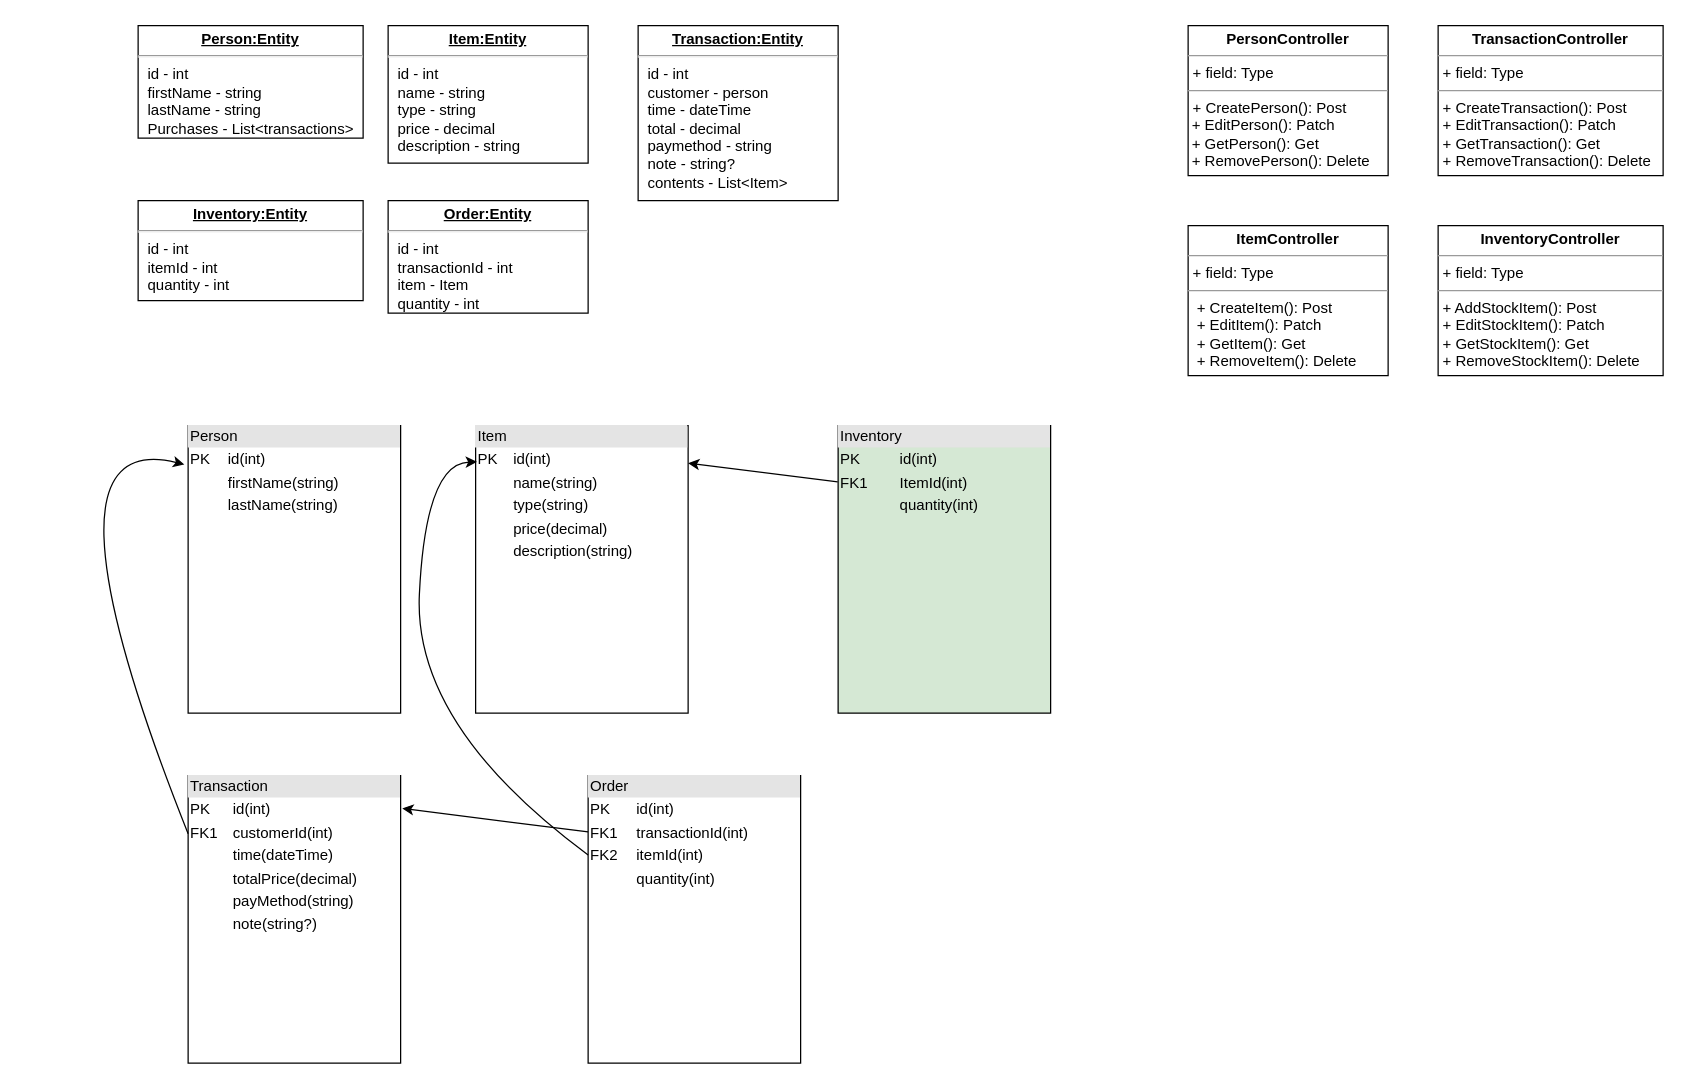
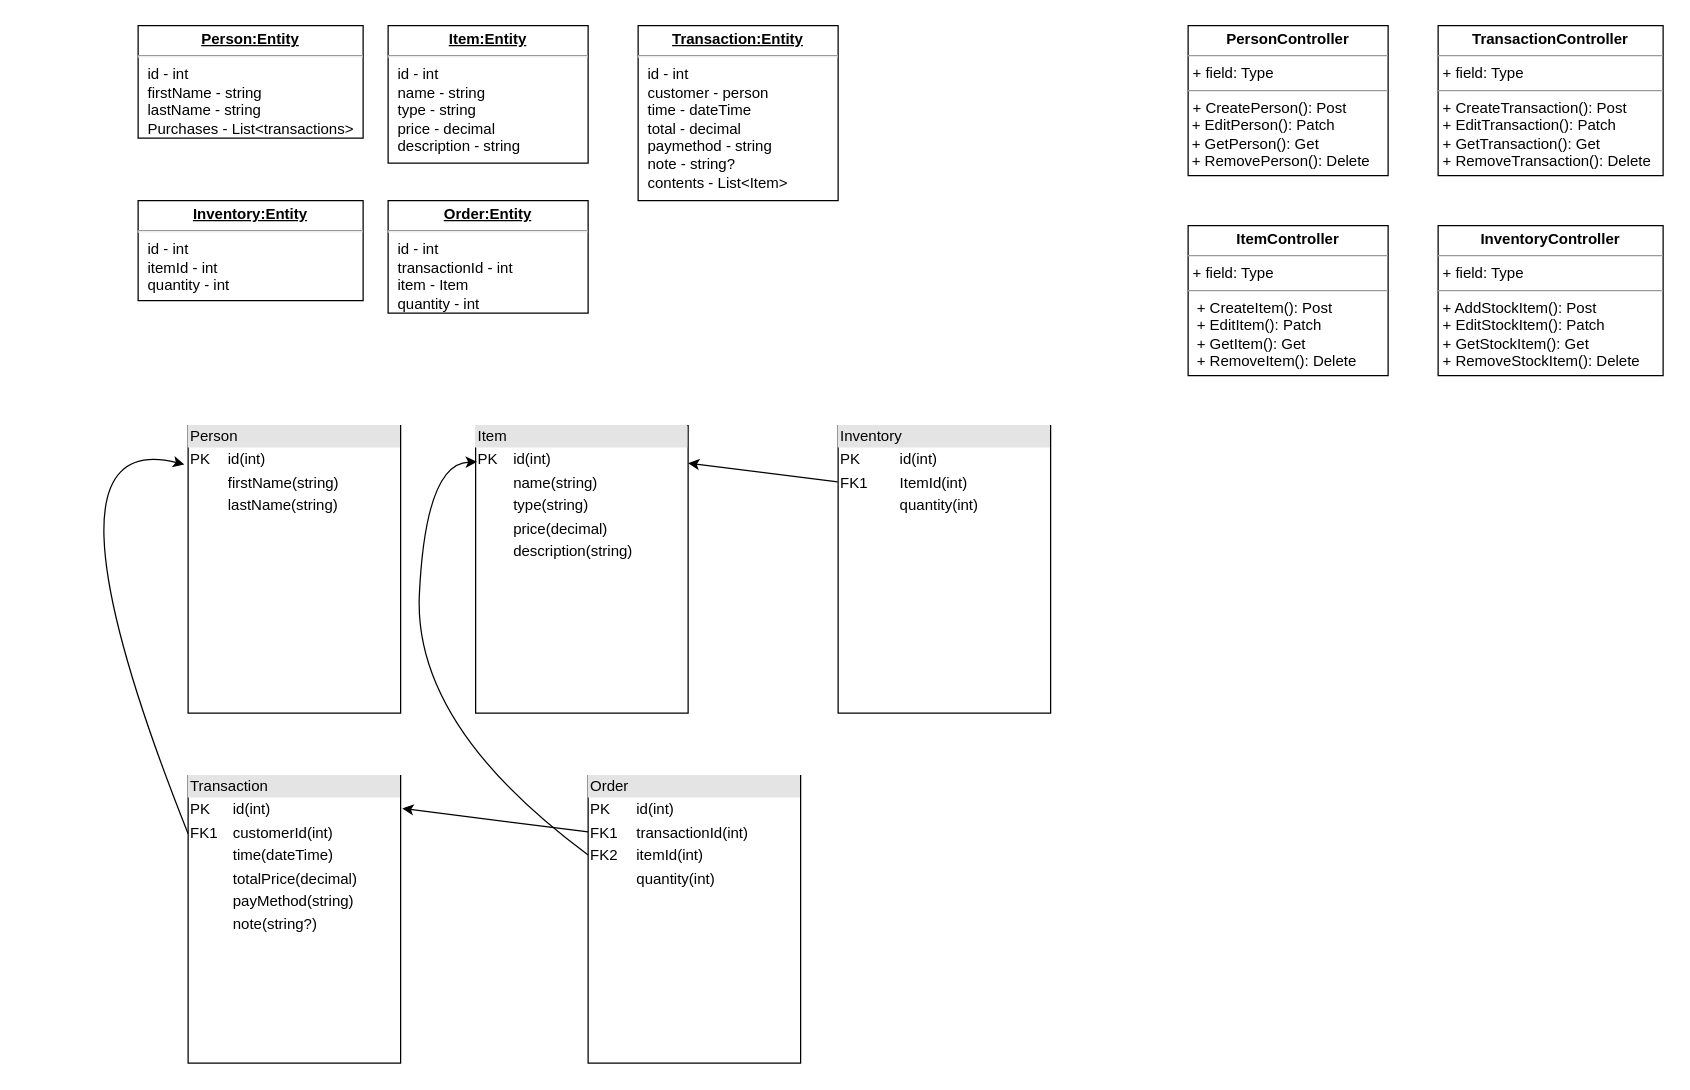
- <mxCell id="16" value="&lt;div style=&quot;box-sizing:border-box;width:100%;background:#e4e4e4;padding:2px;&quot;&gt;Inventory&lt;/div&gt;&lt;table style=&quot;width:100%;font-size:1em;&quot; cellpadding=&quot;2&quot; cellspacing=&quot;0&quot;&gt;&lt;tbody&gt;&lt;tr&gt;&lt;td&gt;PK&lt;/td&gt;&lt;td&gt;id(int)&lt;/td&gt;&lt;/tr&gt;&lt;tr&gt;&lt;td&gt;FK1&lt;/td&gt;&lt;td&gt;ItemId(int)&lt;/td&gt;&lt;/tr&gt;&lt;tr&gt;&lt;td&gt;&lt;br&gt;&lt;/td&gt;&lt;td&gt;quantity(int)&lt;br&gt;&lt;/td&gt;&lt;/tr&gt;&lt;/tbody&gt;&lt;/table&gt;" style="verticalAlign=top;align=left;overflow=fill;html=1;whiteSpace=wrap;fillColor=#d5e8d4;" parent="1" vertex="1"><mxGeometry x="670" y="340" width="170" height="230" as="geometry" /></mxCell>
+ <mxCell id="16" value="&lt;div style=&quot;box-sizing:border-box;width:100%;background:#e4e4e4;padding:2px;&quot;&gt;Inventory&lt;/div&gt;&lt;table style=&quot;width:100%;font-size:1em;&quot; cellpadding=&quot;2&quot; cellspacing=&quot;0&quot;&gt;&lt;tbody&gt;&lt;tr&gt;&lt;td&gt;PK&lt;/td&gt;&lt;td&gt;id(int)&lt;/td&gt;&lt;/tr&gt;&lt;tr&gt;&lt;td&gt;FK1&lt;/td&gt;&lt;td&gt;ItemId(int)&lt;/td&gt;&lt;/tr&gt;&lt;tr&gt;&lt;td&gt;&lt;br&gt;&lt;/td&gt;&lt;td&gt;quantity(int)&lt;br&gt;&lt;/td&gt;&lt;/tr&gt;&lt;/tbody&gt;&lt;/table&gt;" style="verticalAlign=top;align=left;overflow=fill;html=1;whiteSpace=wrap;" parent="1" vertex="1"><mxGeometry x="670" y="340" width="170" height="230" as="geometry" /></mxCell>
